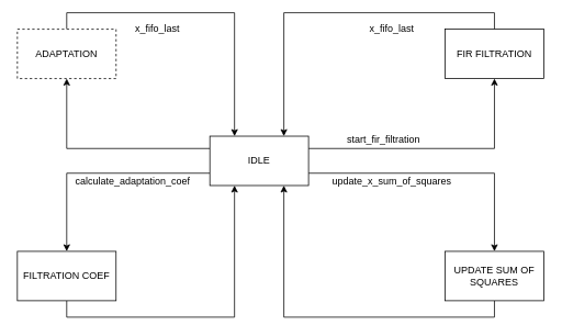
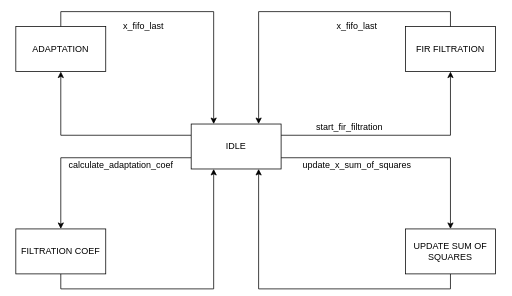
- <mxCell id="14" value="ADAPTATION" style="rounded=0;whiteSpace=wrap;html=1;dashed=1;" parent="1" vertex="1"><mxGeometry x="20" y="35" width="120" height="60" as="geometry" /></mxCell>
+ <mxCell id="14" value="ADAPTATION" style="rounded=0;whiteSpace=wrap;html=1;" parent="1" vertex="1"><mxGeometry x="20" y="35" width="120" height="60" as="geometry" /></mxCell>
